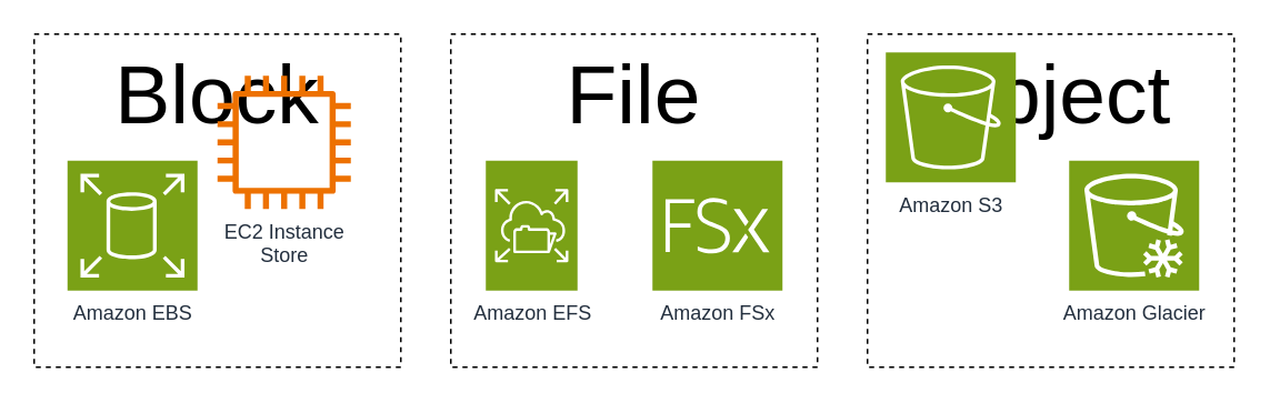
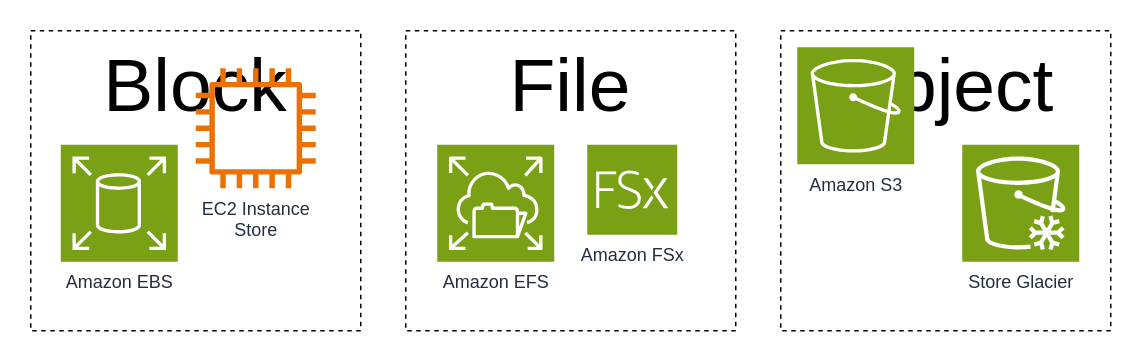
- <mxCell id="7" value="Amazon EFS" style="sketch=0;points=[[0,0,0],[0.25,0,0],[0.5,0,0],[0.75,0,0],[1,0,0],[0,1,0],[0.25,1,0],[0.5,1,0],[0.75,1,0],[1,1,0],[0,0.25,0],[0,0.5,0],[0,0.75,0],[1,0.25,0],[1,0.5,0],[1,0.75,0]];outlineConnect=0;fontColor=#232F3E;fillColor=#7AA116;strokeColor=#ffffff;dashed=0;verticalLabelPosition=bottom;verticalAlign=top;align=center;html=1;fontSize=12;fontStyle=0;aspect=fixed;shape=mxgraph.aws4.resourceIcon;resIcon=mxgraph.aws4.elastic_file_system;" vertex="1" parent="1"><mxGeometry x="291" y="96" width="55" height="78" as="geometry" /></mxCell>
+ <mxCell id="7" value="Amazon EFS" style="sketch=0;points=[[0,0,0],[0.25,0,0],[0.5,0,0],[0.75,0,0],[1,0,0],[0,1,0],[0.25,1,0],[0.5,1,0],[0.75,1,0],[1,1,0],[0,0.25,0],[0,0.5,0],[0,0.75,0],[1,0.25,0],[1,0.5,0],[1,0.75,0]];outlineConnect=0;fontColor=#232F3E;fillColor=#7AA116;strokeColor=#ffffff;dashed=0;verticalLabelPosition=bottom;verticalAlign=top;align=center;html=1;fontSize=12;fontStyle=0;aspect=fixed;shape=mxgraph.aws4.resourceIcon;resIcon=mxgraph.aws4.elastic_file_system;" vertex="1" parent="1"><mxGeometry x="291" y="96" width="78" height="78" as="geometry" /></mxCell>
- <mxCell id="8" value="Amazon FSx" style="sketch=0;points=[[0,0,0],[0.25,0,0],[0.5,0,0],[0.75,0,0],[1,0,0],[0,1,0],[0.25,1,0],[0.5,1,0],[0.75,1,0],[1,1,0],[0,0.25,0],[0,0.5,0],[0,0.75,0],[1,0.25,0],[1,0.5,0],[1,0.75,0]];outlineConnect=0;fontColor=#232F3E;fillColor=#7AA116;strokeColor=#ffffff;dashed=0;verticalLabelPosition=bottom;verticalAlign=top;align=center;html=1;fontSize=12;fontStyle=0;aspect=fixed;shape=mxgraph.aws4.resourceIcon;resIcon=mxgraph.aws4.fsx;" vertex="1" parent="1"><mxGeometry x="391" y="96" width="78" height="78" as="geometry" /></mxCell>
+ <mxCell id="8" value="Amazon FSx" style="sketch=0;points=[[0,0,0],[0.25,0,0],[0.5,0,0],[0.75,0,0],[1,0,0],[0,1,0],[0.25,1,0],[0.5,1,0],[0.75,1,0],[1,1,0],[0,0.25,0],[0,0.5,0],[0,0.75,0],[1,0.25,0],[1,0.5,0],[1,0.75,0]];outlineConnect=0;fontColor=#232F3E;fillColor=#7AA116;strokeColor=#ffffff;dashed=0;verticalLabelPosition=bottom;verticalAlign=top;align=center;html=1;fontSize=12;fontStyle=0;aspect=fixed;shape=mxgraph.aws4.resourceIcon;resIcon=mxgraph.aws4.fsx;" vertex="1" parent="1"><mxGeometry x="391" y="96" width="60" height="60" as="geometry" /></mxCell>
- <mxCell id="10" value="Amazon Glacier" style="sketch=0;points=[[0,0,0],[0.25,0,0],[0.5,0,0],[0.75,0,0],[1,0,0],[0,1,0],[0.25,1,0],[0.5,1,0],[0.75,1,0],[1,1,0],[0,0.25,0],[0,0.5,0],[0,0.75,0],[1,0.25,0],[1,0.5,0],[1,0.75,0]];outlineConnect=0;fontColor=#232F3E;fillColor=#7AA116;strokeColor=#ffffff;dashed=0;verticalLabelPosition=bottom;verticalAlign=top;align=center;html=1;fontSize=12;fontStyle=0;aspect=fixed;shape=mxgraph.aws4.resourceIcon;resIcon=mxgraph.aws4.glacier;" vertex="1" parent="1"><mxGeometry x="641" y="96" width="78" height="78" as="geometry" /></mxCell>
+ <mxCell id="10" value="Store Glacier" style="sketch=0;points=[[0,0,0],[0.25,0,0],[0.5,0,0],[0.75,0,0],[1,0,0],[0,1,0],[0.25,1,0],[0.5,1,0],[0.75,1,0],[1,1,0],[0,0.25,0],[0,0.5,0],[0,0.75,0],[1,0.25,0],[1,0.5,0],[1,0.75,0]];outlineConnect=0;fontColor=#232F3E;fillColor=#7AA116;strokeColor=#ffffff;dashed=0;verticalLabelPosition=bottom;verticalAlign=top;align=center;html=1;fontSize=12;fontStyle=0;aspect=fixed;shape=mxgraph.aws4.resourceIcon;resIcon=mxgraph.aws4.glacier;" vertex="1" parent="1"><mxGeometry x="641" y="96" width="78" height="78" as="geometry" /></mxCell>
